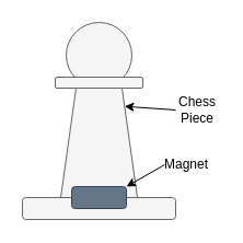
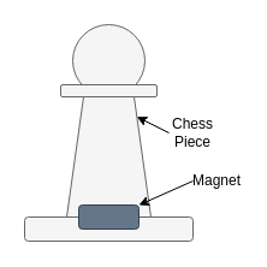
- <mxCell id="8" value="Chess Piece" style="text;html=1;strokeColor=none;fillColor=none;align=center;verticalAlign=middle;whiteSpace=wrap;rounded=0;" vertex="1" parent="1"><mxGeometry x="160" y="90" width="40" height="20" as="geometry" /></mxCell>
+ <mxCell id="8" value="Chess Piece" style="text;html=1;strokeColor=none;fillColor=none;align=center;verticalAlign=middle;whiteSpace=wrap;rounded=0;" vertex="1" parent="1"><mxGeometry x="140" y="100" width="40" height="20" as="geometry" /></mxCell>
- <mxCell id="7" value="Magnet" style="text;html=1;strokeColor=none;fillColor=none;align=center;verticalAlign=middle;whiteSpace=wrap;rounded=0;" vertex="1" parent="1"><mxGeometry x="150" y="140" width="40" height="20" as="geometry" /></mxCell>
+ <mxCell id="7" value="Magnet" style="text;html=1;strokeColor=none;fillColor=none;align=center;verticalAlign=middle;whiteSpace=wrap;rounded=0;" vertex="1" parent="1"><mxGeometry x="160" y="140" width="40" height="20" as="geometry" /></mxCell>
